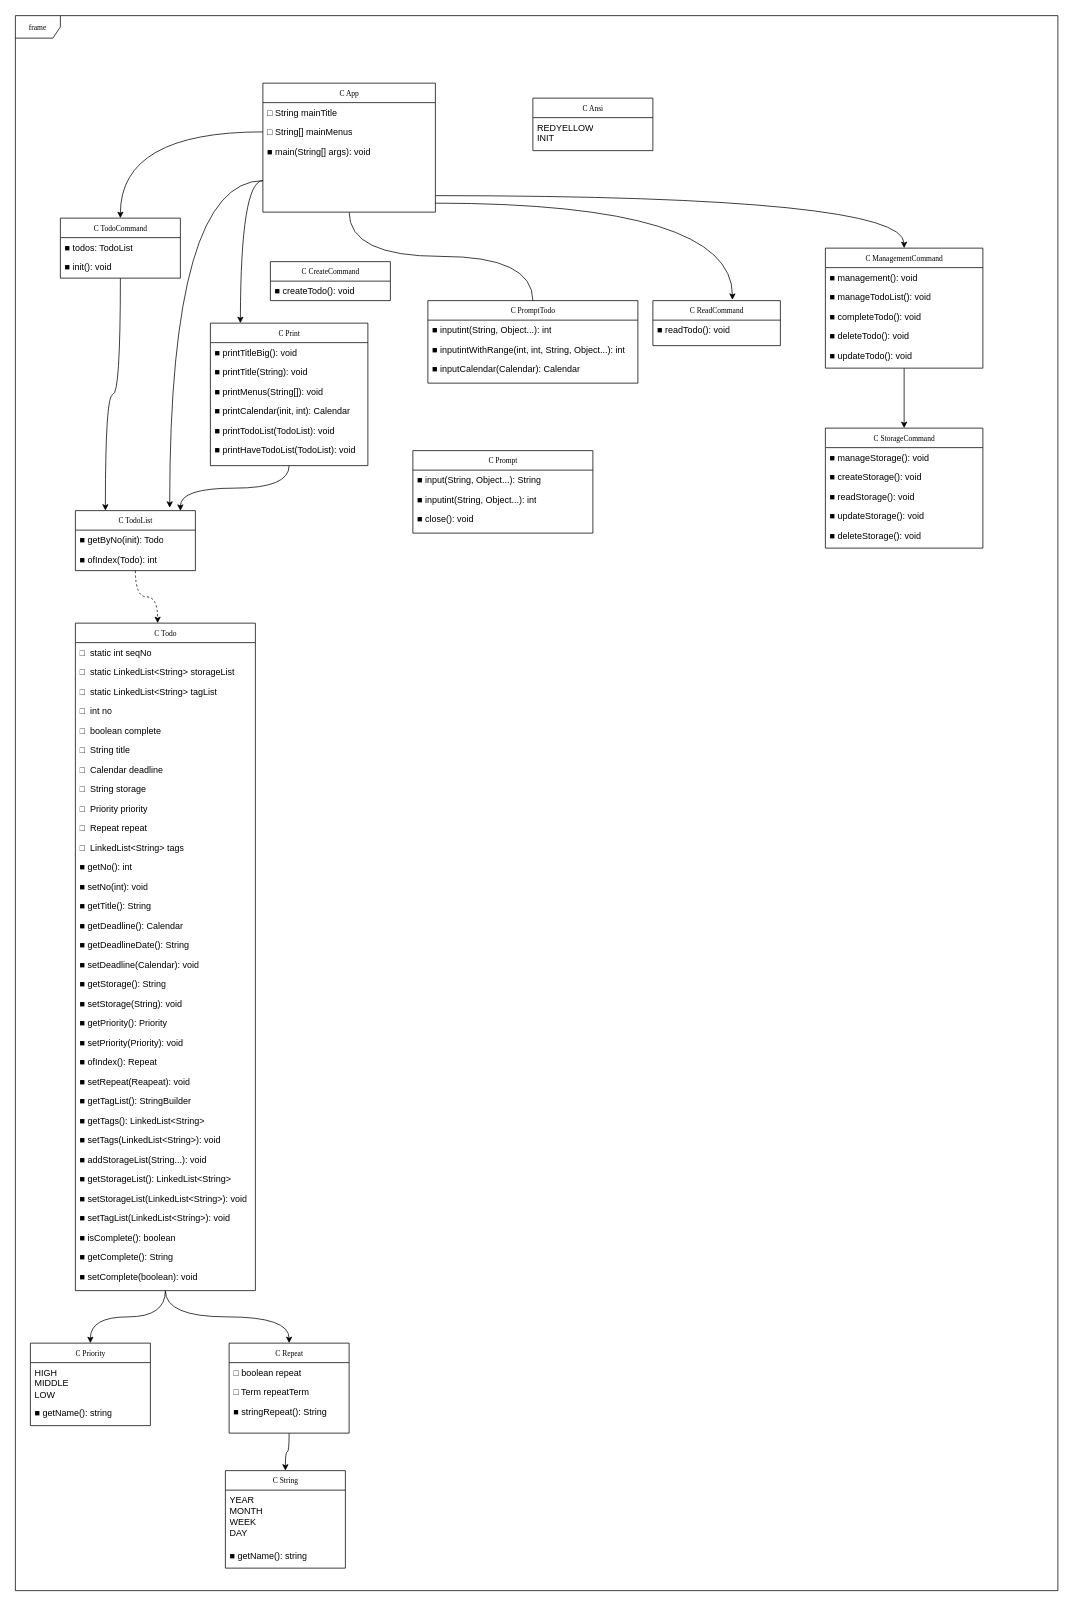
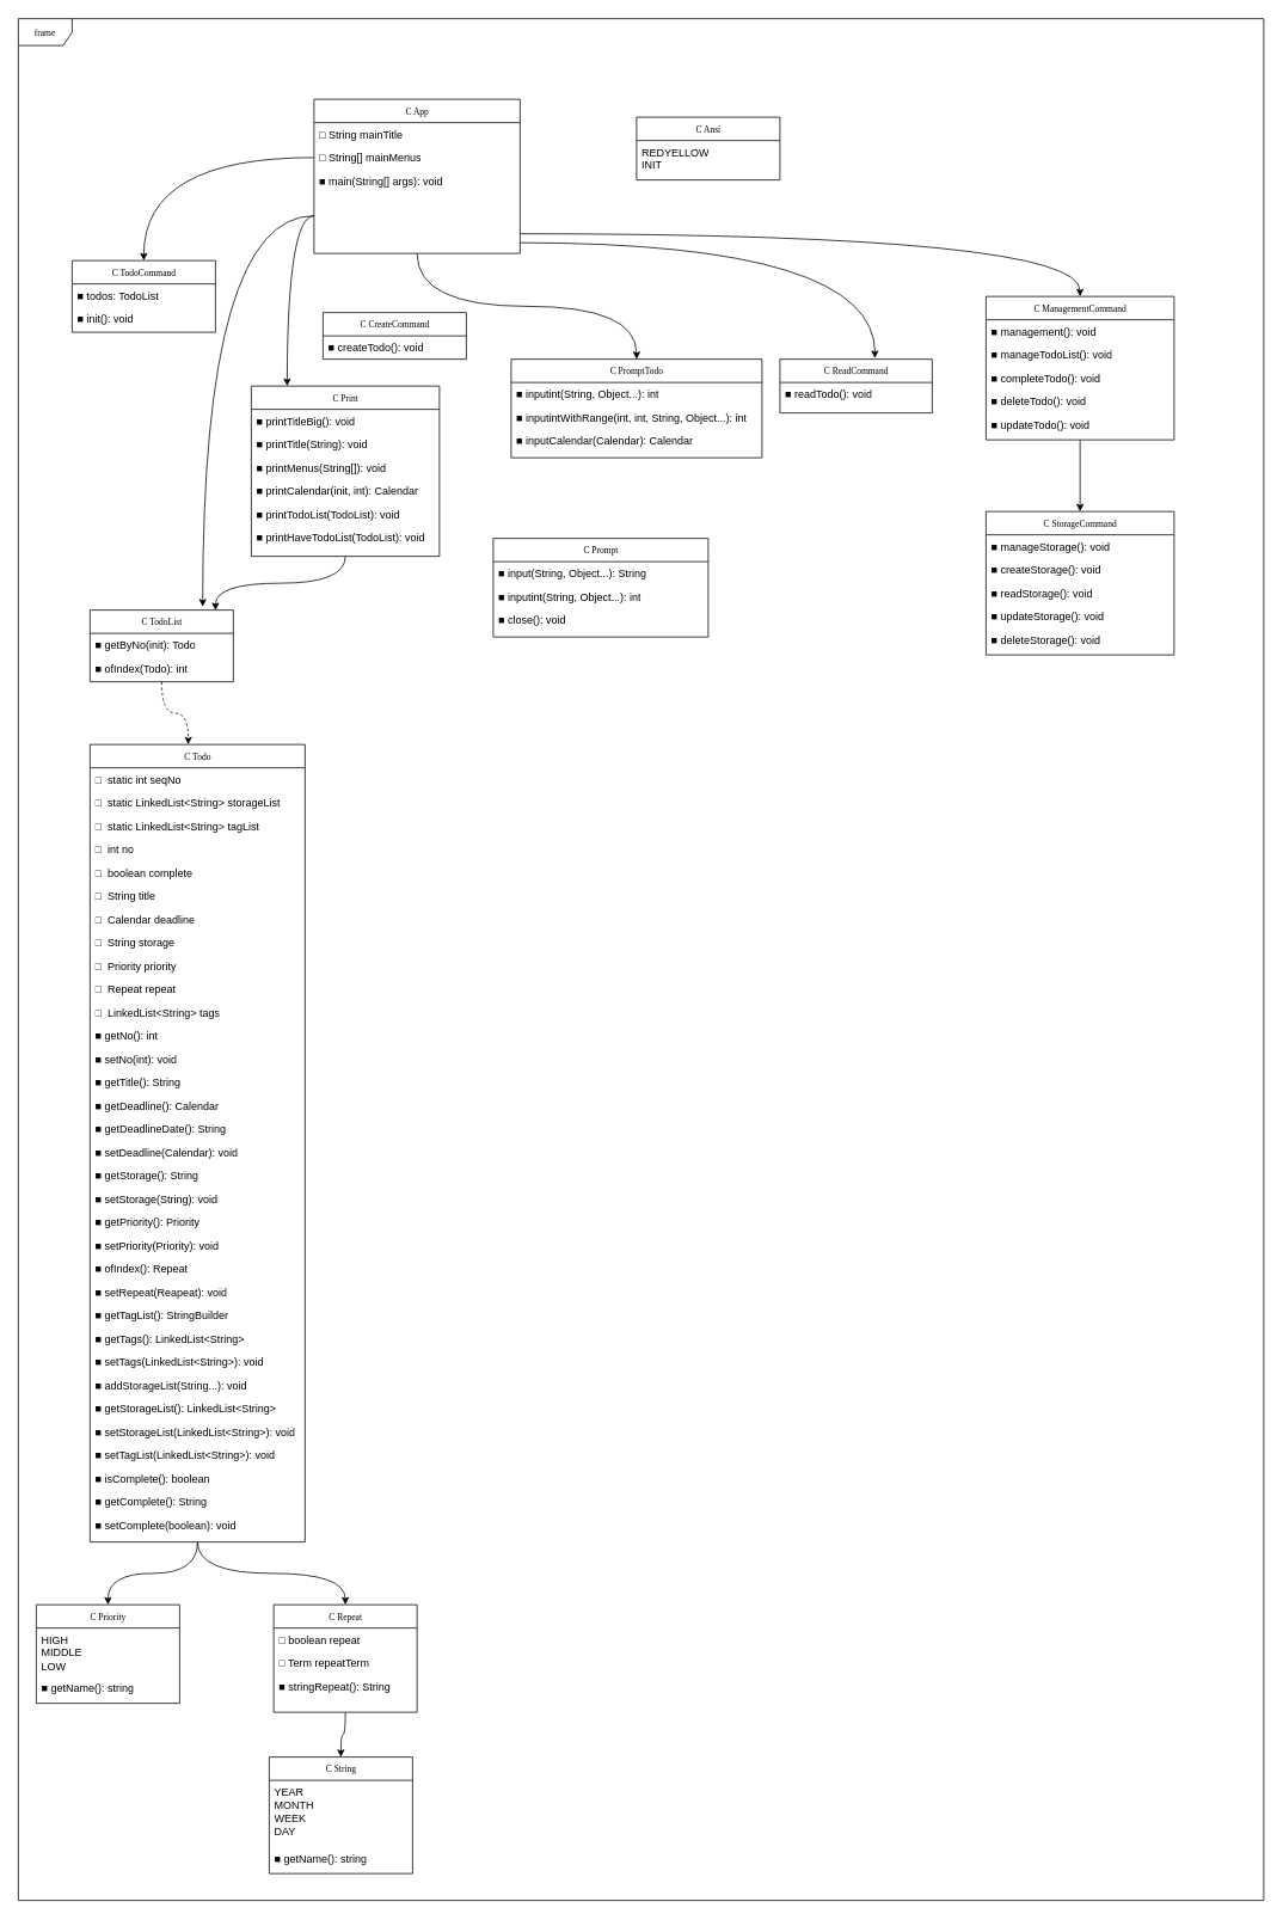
- <mxCell id="3" style="edgeStyle=orthogonalEdgeStyle;rounded=0;orthogonalLoop=1;jettySize=auto;html=1;exitX=0.5;exitY=1;exitDx=0;exitDy=0;curved=1;endArrow=none;" edge="1" parent="1" source="5" target="78"><mxGeometry relative="1" as="geometry" /></mxCell>
+ <mxCell id="3" style="edgeStyle=orthogonalEdgeStyle;rounded=0;orthogonalLoop=1;jettySize=auto;html=1;exitX=0.5;exitY=1;exitDx=0;exitDy=0;curved=1;" edge="1" parent="1" source="5" target="78"><mxGeometry relative="1" as="geometry" /></mxCell>
- <mxCell id="11" style="edgeStyle=orthogonalEdgeStyle;rounded=0;orthogonalLoop=1;jettySize=auto;html=1;entryX=0.25;entryY=0;entryDx=0;entryDy=0;curved=1;" edge="1" parent="1" source="12" target="28"><mxGeometry relative="1" as="geometry" /></mxCell>
